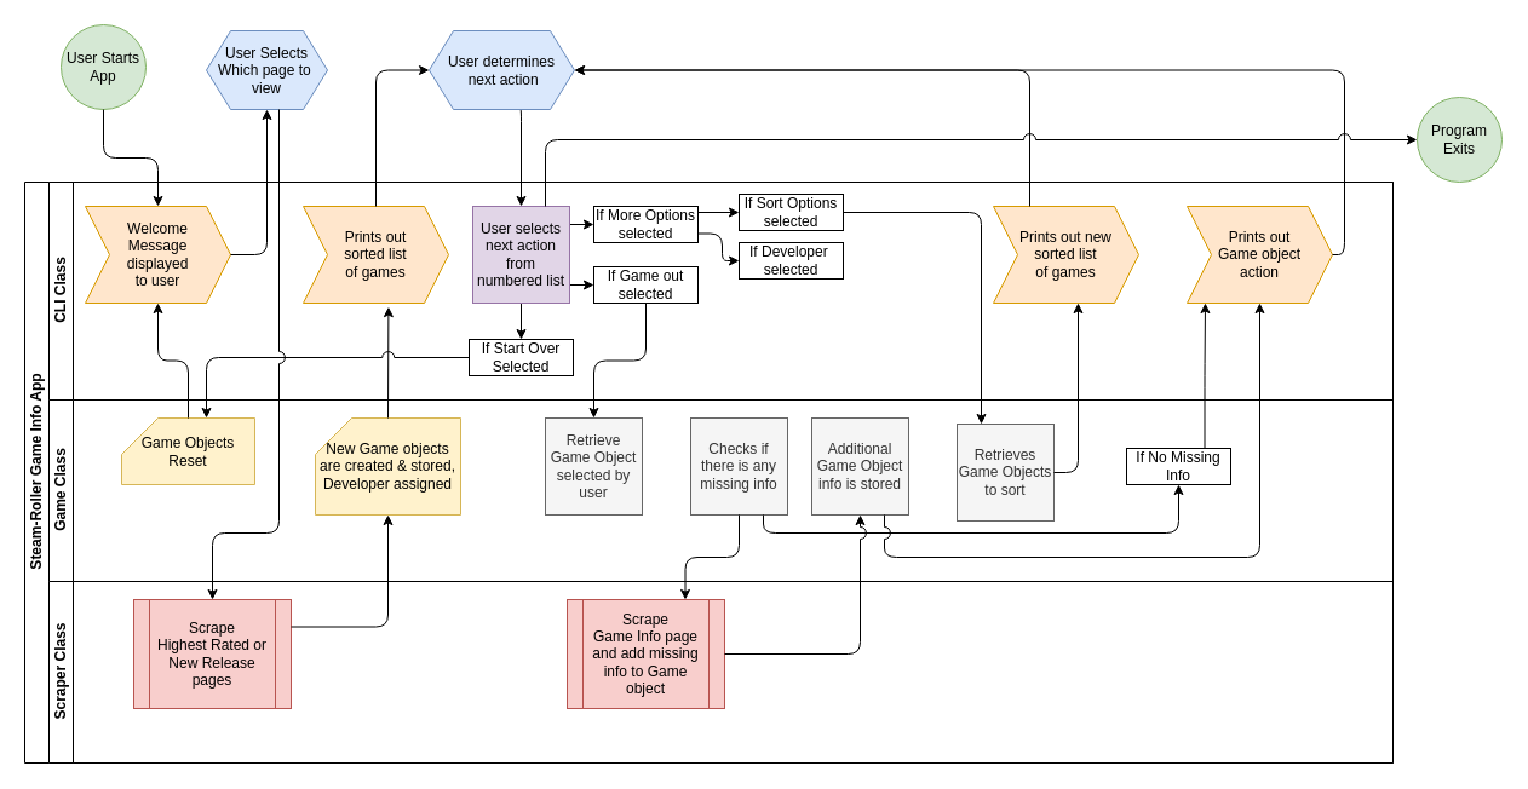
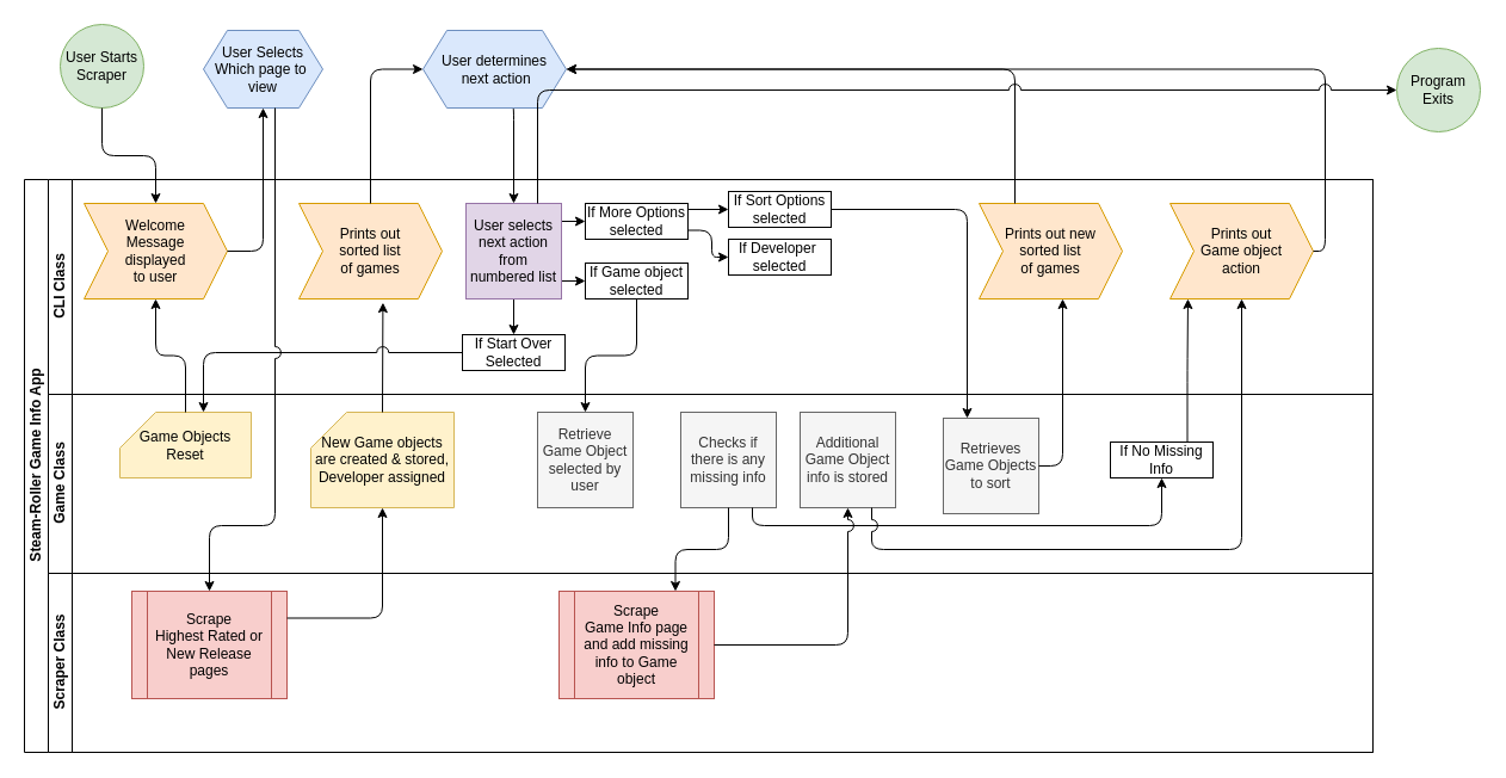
- <mxCell id="42" value="User Starts App" style="ellipse;whiteSpace=wrap;html=1;fillColor=#d5e8d4;strokeColor=#82b366;" parent="1" vertex="1"><mxGeometry x="50" y="20" width="70" height="70" as="geometry" /></mxCell>
+ <mxCell id="42" value="User Starts Scraper" style="ellipse;whiteSpace=wrap;html=1;fillColor=#d5e8d4;strokeColor=#82b366;" parent="1" vertex="1"><mxGeometry x="50" y="20" width="70" height="70" as="geometry" /></mxCell>
- <mxCell id="52" value="Program Exits" style="ellipse;whiteSpace=wrap;html=1;fillColor=#d5e8d4;strokeColor=#82b366;" vertex="1" parent="1"><mxGeometry x="1170" y="80" width="70" height="70" as="geometry" /></mxCell>
+ <mxCell id="52" value="Program Exits" style="ellipse;whiteSpace=wrap;html=1;fillColor=#d5e8d4;strokeColor=#82b366;" vertex="1" parent="1"><mxGeometry x="1170" y="40" width="70" height="70" as="geometry" /></mxCell>
- <mxCell id="13" value="If Game out selected" style="whiteSpace=wrap;html=1;fontFamily=Helvetica;fontSize=12;align=center;" vertex="1" parent="3"><mxGeometry x="450" y="70" width="86" height="30" as="geometry" /></mxCell>
+ <mxCell id="13" value="If Game object selected" style="whiteSpace=wrap;html=1;fontFamily=Helvetica;fontSize=12;align=center;" vertex="1" parent="3"><mxGeometry x="450" y="70" width="86" height="30" as="geometry" /></mxCell>
